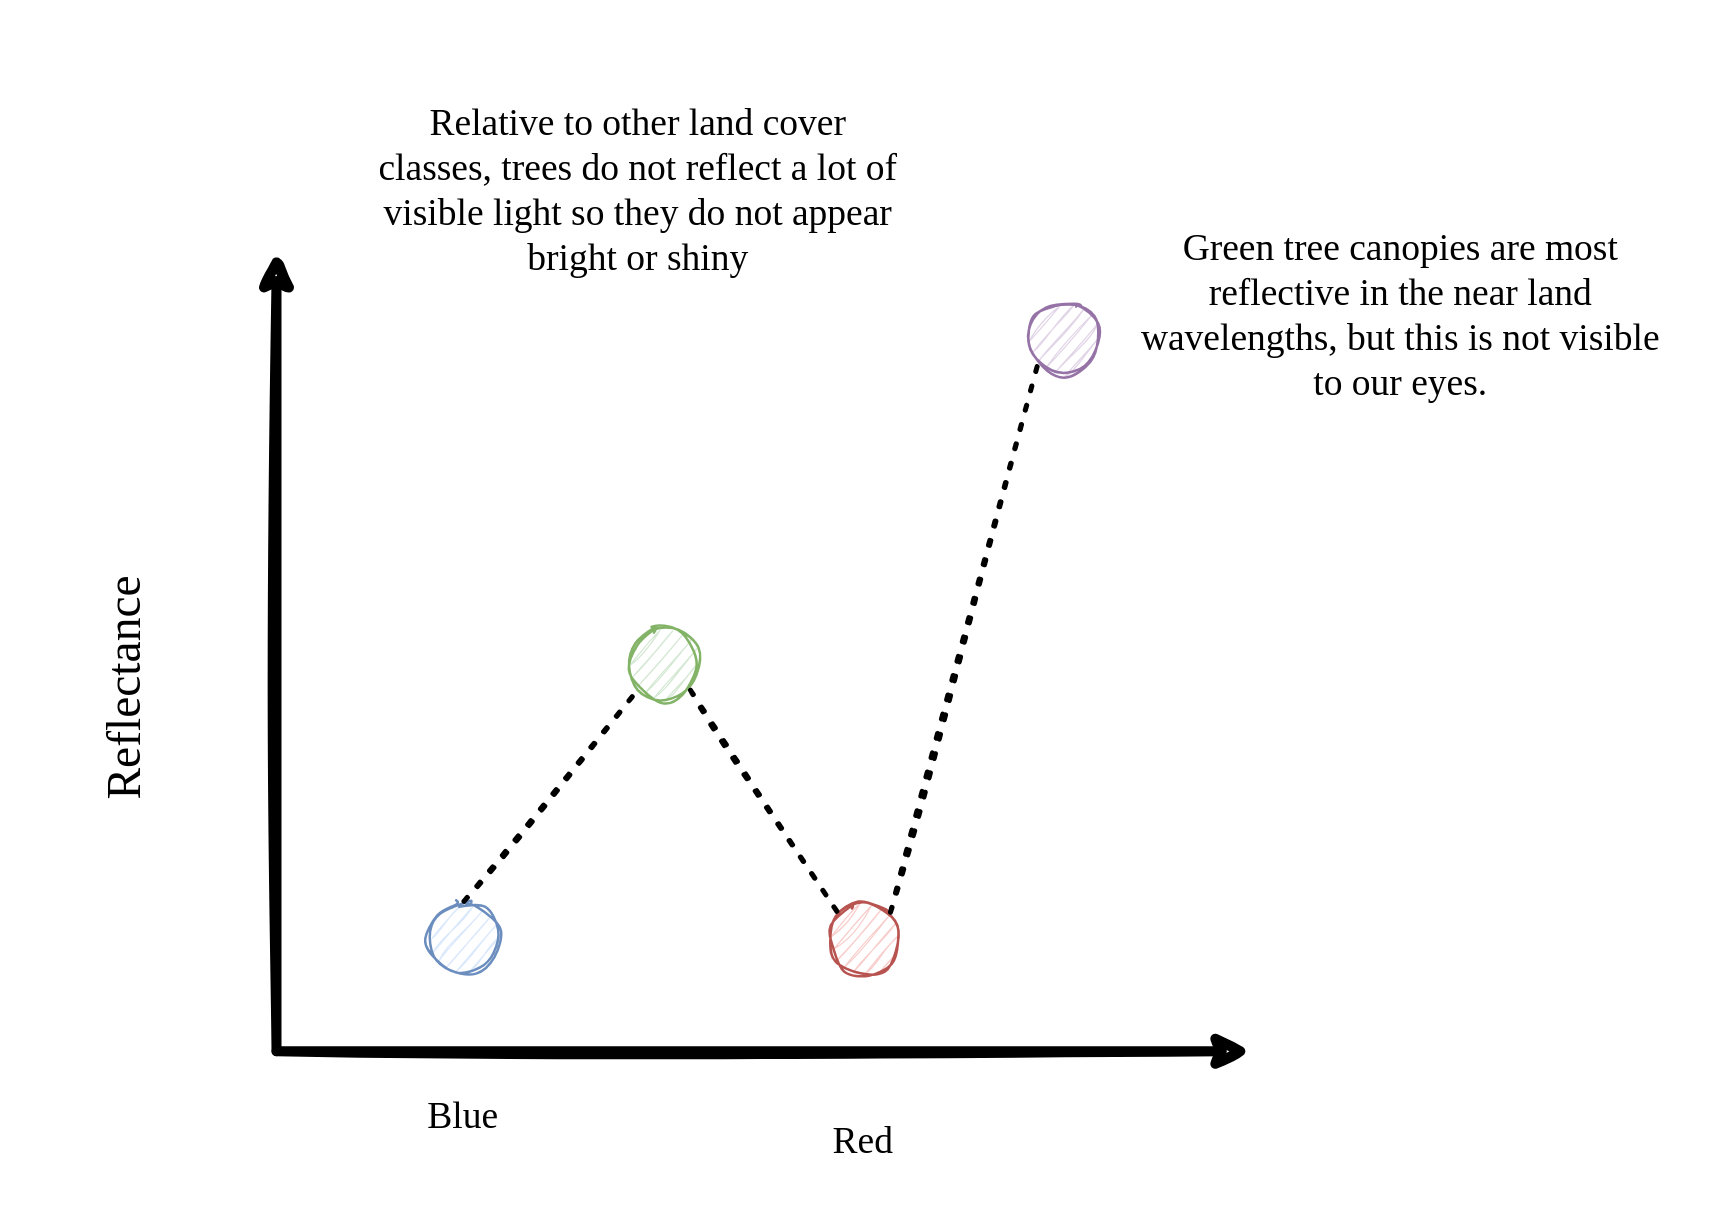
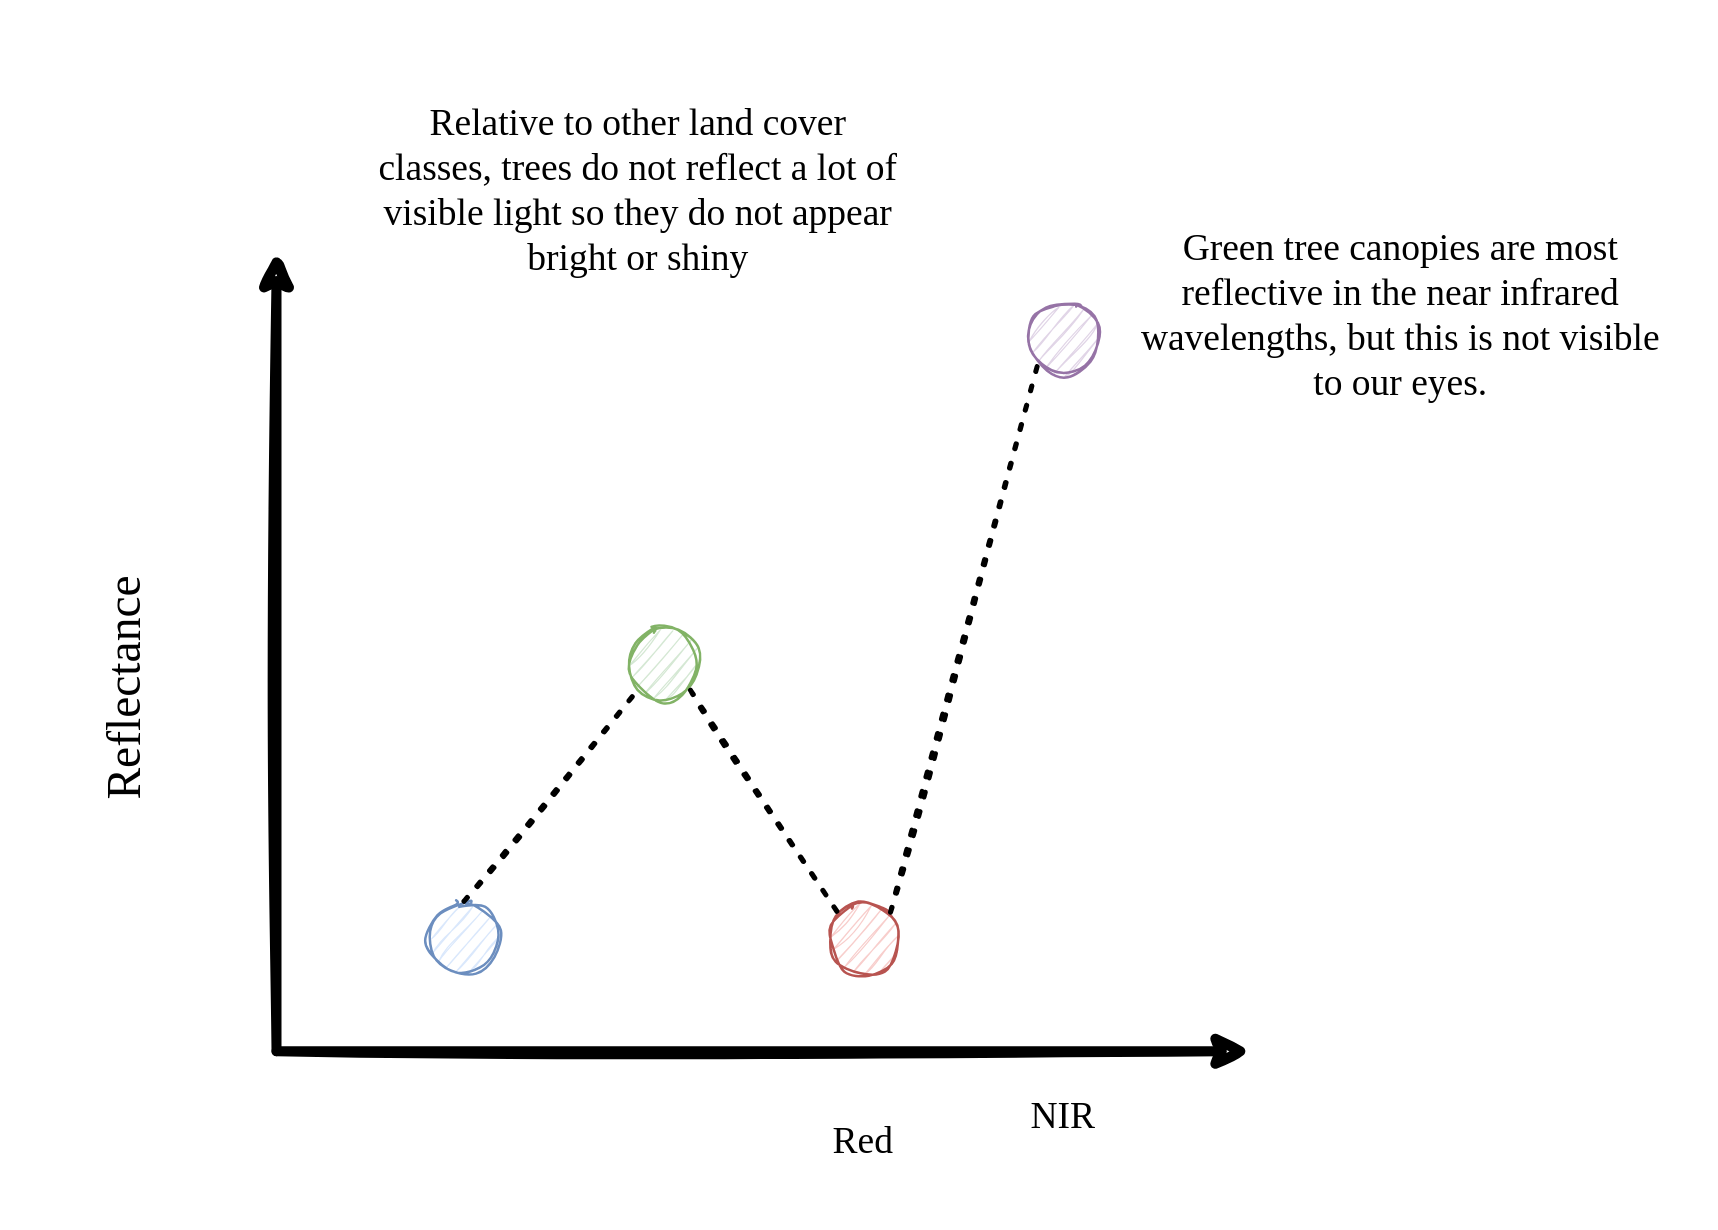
- <mxCell id="15" value="Green tree canopies are most reflective in the near land wavelengths, but this is not visible to our eyes." style="text;html=1;strokeColor=none;fillColor=none;align=center;verticalAlign=middle;whiteSpace=wrap;rounded=0;fontSize=15;sketch=1;fontFamily=Comic Sans MS;" vertex="1" parent="1"><mxGeometry x="455" y="70" width="210" height="110" as="geometry" /></mxCell>
+ <mxCell id="15" value="Green tree canopies are most reflective in the near infrared wavelengths, but this is not visible to our eyes." style="text;html=1;strokeColor=none;fillColor=none;align=center;verticalAlign=middle;whiteSpace=wrap;rounded=0;fontSize=15;sketch=1;fontFamily=Comic Sans MS;" vertex="1" parent="1"><mxGeometry x="455" y="70" width="210" height="110" as="geometry" /></mxCell>
- <mxCell id="8" value="Blue" style="text;html=1;strokeColor=none;fillColor=none;align=center;verticalAlign=middle;whiteSpace=wrap;rounded=0;fontSize=15;sketch=1;fontFamily=Comic Sans MS;" vertex="1" parent="1"><mxGeometry x="155" y="430" width="60" height="30" as="geometry" /></mxCell>
+ <mxCell id="10" value="NIR" style="text;html=1;strokeColor=none;fillColor=none;align=center;verticalAlign=middle;whiteSpace=wrap;rounded=0;fontSize=15;sketch=1;fontFamily=Comic Sans MS;" vertex="1" parent="1"><mxGeometry x="395" y="430" width="60" height="30" as="geometry" /></mxCell>
